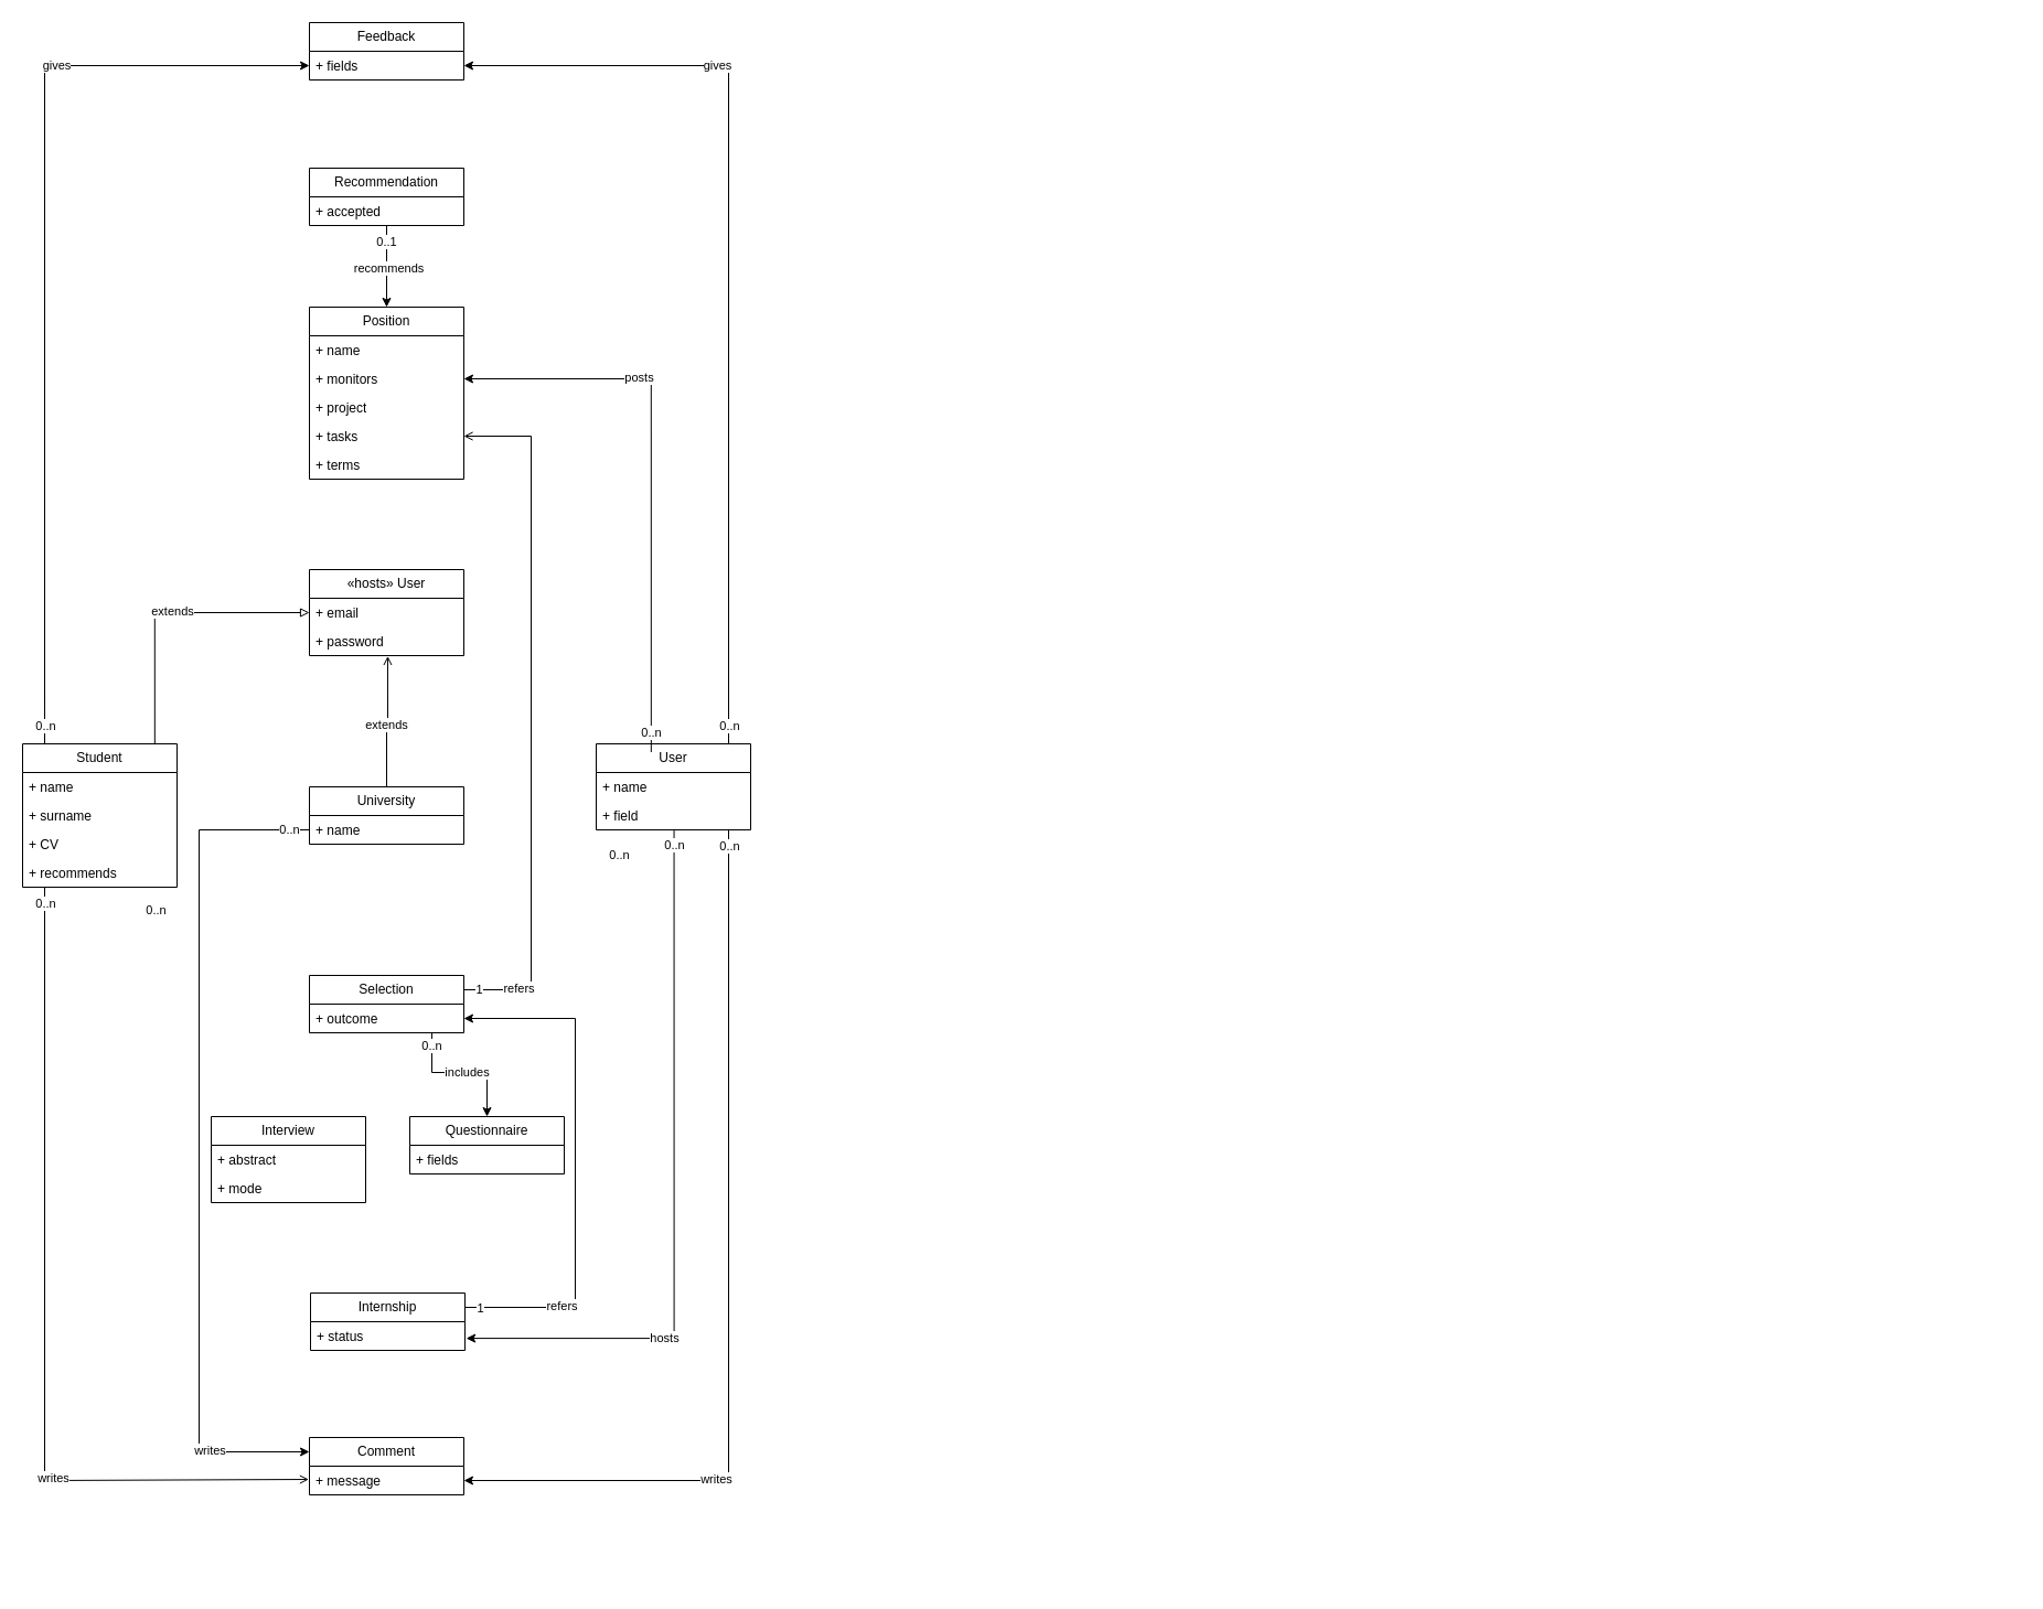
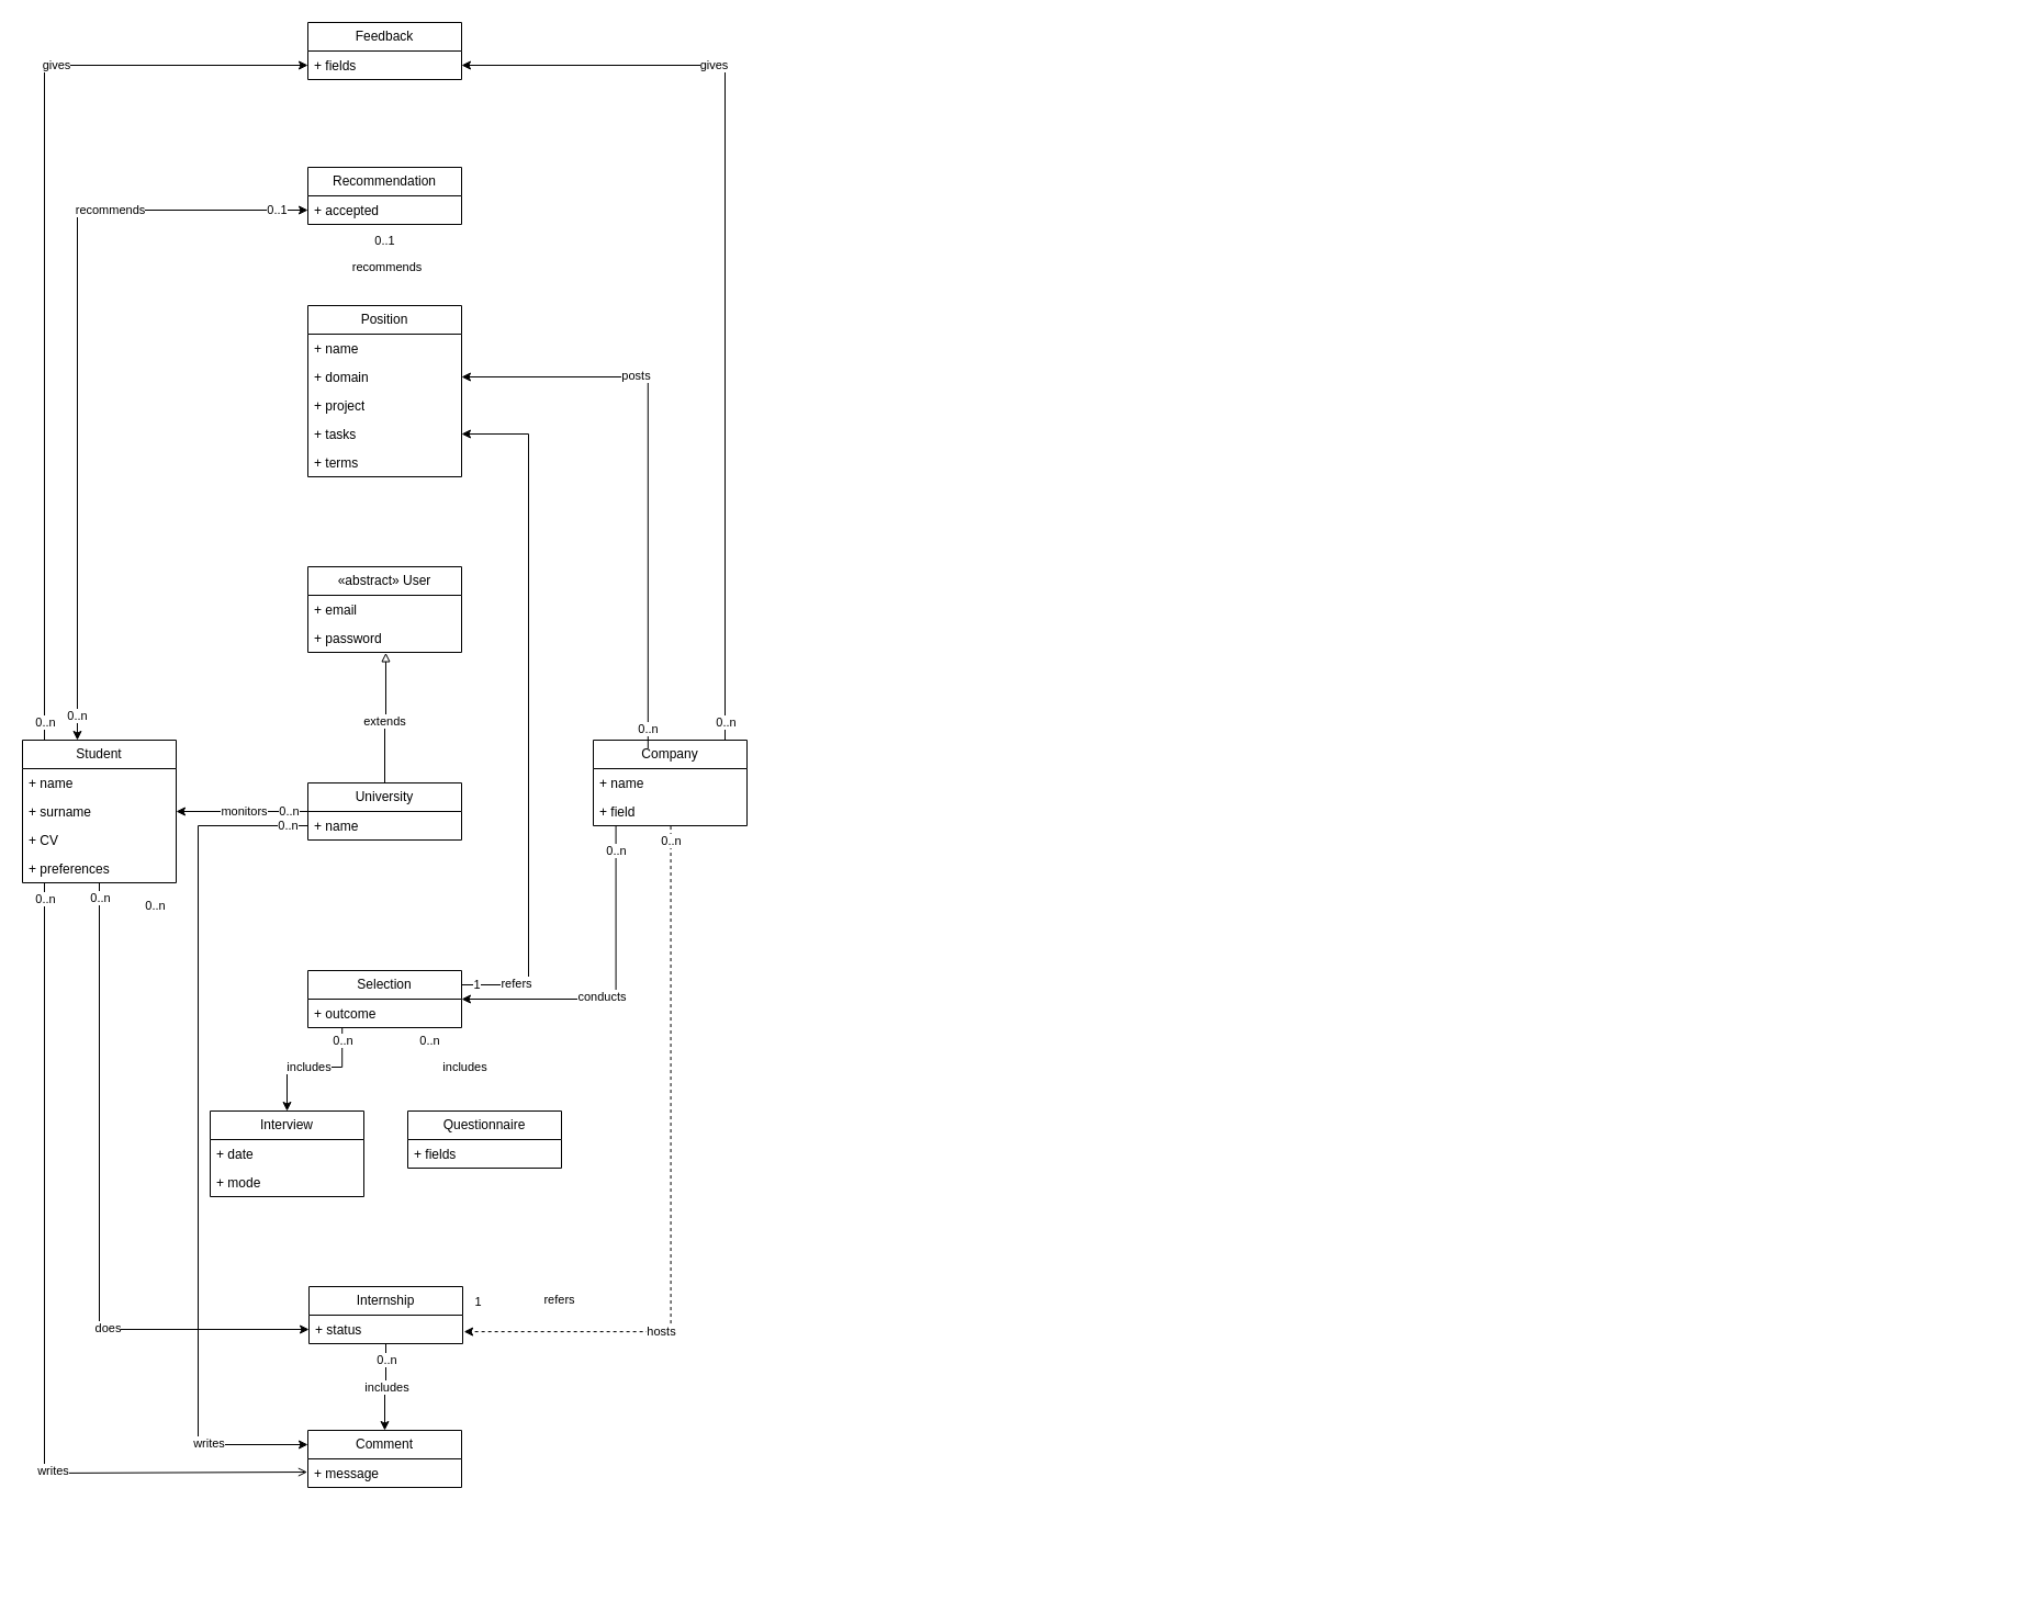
- <mxCell id="48" style="edgeStyle=orthogonalEdgeStyle;rounded=0;orthogonalLoop=1;jettySize=auto;html=1;" edge="1" parent="1" source="49" target="42"><mxGeometry relative="1" as="geometry" /></mxCell>
+ <mxCell id="8" style="edgeStyle=orthogonalEdgeStyle;rounded=0;orthogonalLoop=1;jettySize=auto;html=1;exitX=0.357;exitY=0;exitDx=0;exitDy=0;entryX=0;entryY=0.75;entryDx=0;entryDy=0;startArrow=classic;startFill=1;exitPerimeter=0;" edge="1" parent="1" source="18" target="49"><mxGeometry relative="1" as="geometry" /></mxCell>
+ <mxCell id="9" value="recommends" style="edgeLabel;html=1;align=center;verticalAlign=middle;resizable=0;points=[];" connectable="0" vertex="1" parent="8"><mxGeometry x="0.396" relative="1" as="geometry"><mxPoint x="29" y="-1" as="offset" /></mxGeometry></mxCell>
+ <mxCell id="10" value="0..n" style="edgeLabel;html=1;align=center;verticalAlign=middle;resizable=0;points=[];" connectable="0" vertex="1" parent="8"><mxGeometry x="-0.945" y="-1" relative="1" as="geometry"><mxPoint x="-1" y="-4" as="offset" /></mxGeometry></mxCell>
+ <mxCell id="11" value="0..1" style="edgeLabel;html=1;align=center;verticalAlign=middle;resizable=0;points=[];" connectable="0" vertex="1" parent="8"><mxGeometry x="0.959" relative="1" as="geometry"><mxPoint x="-14" y="-1" as="offset" /></mxGeometry></mxCell>
- <mxCell id="44" value="+ monitors" style="text;strokeColor=none;fillColor=none;align=left;verticalAlign=top;spacingLeft=4;spacingRight=4;overflow=hidden;rotatable=0;points=[[0,0.5],[1,0.5]];portConstraint=eastwest;whiteSpace=wrap;html=1;" vertex="1" parent="42"><mxGeometry y="52" width="140" height="26" as="geometry" /></mxCell>
+ <mxCell id="44" value="+ domain" style="text;strokeColor=none;fillColor=none;align=left;verticalAlign=top;spacingLeft=4;spacingRight=4;overflow=hidden;rotatable=0;points=[[0,0.5],[1,0.5]];portConstraint=eastwest;whiteSpace=wrap;html=1;" vertex="1" parent="42"><mxGeometry y="52" width="140" height="26" as="geometry" /></mxCell>
- <mxCell id="79" style="edgeStyle=orthogonalEdgeStyle;rounded=0;orthogonalLoop=1;jettySize=auto;html=1;entryX=1;entryY=0.5;entryDx=0;entryDy=0;exitX=1;exitY=0.25;exitDx=0;exitDy=0;endArrow=open;" edge="1" parent="1" source="56" target="46"><mxGeometry relative="1" as="geometry"><Array as="points"><mxPoint x="481" y="897" /><mxPoint x="481" y="395" /></Array></mxGeometry></mxCell>
+ <mxCell id="79" style="edgeStyle=orthogonalEdgeStyle;rounded=0;orthogonalLoop=1;jettySize=auto;html=1;entryX=1;entryY=0.5;entryDx=0;entryDy=0;exitX=1;exitY=0.25;exitDx=0;exitDy=0;" edge="1" parent="1" source="56" target="46"><mxGeometry relative="1" as="geometry"><Array as="points"><mxPoint x="481" y="897" /><mxPoint x="481" y="395" /></Array></mxGeometry></mxCell>
- <mxCell id="3" value="&lt;span style=&quot;text-align: left;&quot;&gt;&lt;font style=&quot;font-size: 12px;&quot;&gt;«hosts» User&lt;/font&gt;&lt;/span&gt;" style="swimlane;fontStyle=0;childLayout=stackLayout;horizontal=1;startSize=26;fillColor=none;horizontalStack=0;resizeParent=1;resizeParentMax=0;resizeLast=0;collapsible=1;marginBottom=0;whiteSpace=wrap;html=1;" vertex="1" parent="1"><mxGeometry x="280" y="516" width="140" height="78" as="geometry" /></mxCell>
+ <mxCell id="3" value="&lt;span style=&quot;text-align: left;&quot;&gt;&lt;font style=&quot;font-size: 12px;&quot;&gt;«abstract» User&lt;/font&gt;&lt;/span&gt;" style="swimlane;fontStyle=0;childLayout=stackLayout;horizontal=1;startSize=26;fillColor=none;horizontalStack=0;resizeParent=1;resizeParentMax=0;resizeLast=0;collapsible=1;marginBottom=0;whiteSpace=wrap;html=1;" vertex="1" parent="1"><mxGeometry x="280" y="516" width="140" height="78" as="geometry" /></mxCell>
- <mxCell id="6" value="" style="edgeStyle=orthogonalEdgeStyle;rounded=0;orthogonalLoop=1;jettySize=auto;html=1;entryX=0;entryY=0.5;entryDx=0;entryDy=0;endArrow=block;endFill=0;exitX=0.856;exitY=-0.001;exitDx=0;exitDy=0;exitPerimeter=0;" edge="1" parent="1" source="18" target="4"><mxGeometry x="-0.022" y="1" relative="1" as="geometry"><mxPoint as="offset" /></mxGeometry></mxCell>
- <mxCell id="7" value="extends" style="edgeLabel;html=1;align=center;verticalAlign=middle;resizable=0;points=[];" connectable="0" vertex="1" parent="6"><mxGeometry x="-0.131" relative="1" as="geometry"><mxPoint x="16" y="-7" as="offset" /></mxGeometry></mxCell>
- <mxCell id="37" style="edgeStyle=orthogonalEdgeStyle;rounded=0;orthogonalLoop=1;jettySize=auto;html=1;entryX=0.507;entryY=1.016;entryDx=0;entryDy=0;entryPerimeter=0;endArrow=open;endFill=0;" edge="1" parent="1" source="26" target="5"><mxGeometry relative="1" as="geometry" /></mxCell>
+ <mxCell id="37" style="edgeStyle=orthogonalEdgeStyle;rounded=0;orthogonalLoop=1;jettySize=auto;html=1;entryX=0.507;entryY=1.016;entryDx=0;entryDy=0;entryPerimeter=0;endArrow=block;endFill=0;" edge="1" parent="1" source="26" target="5"><mxGeometry relative="1" as="geometry" /></mxCell>
- <mxCell id="34" value="&lt;span style=&quot;text-align: left;&quot;&gt;&lt;font style=&quot;font-size: 12px;&quot;&gt;User&lt;/font&gt;&lt;/span&gt;" style="swimlane;fontStyle=0;childLayout=stackLayout;horizontal=1;startSize=26;fillColor=none;horizontalStack=0;resizeParent=1;resizeParentMax=0;resizeLast=0;collapsible=1;marginBottom=0;whiteSpace=wrap;html=1;" vertex="1" parent="1"><mxGeometry x="540" y="674" width="140" height="78" as="geometry" /></mxCell>
+ <mxCell id="34" value="&lt;span style=&quot;text-align: left;&quot;&gt;&lt;font style=&quot;font-size: 12px;&quot;&gt;Company&lt;/font&gt;&lt;/span&gt;" style="swimlane;fontStyle=0;childLayout=stackLayout;horizontal=1;startSize=26;fillColor=none;horizontalStack=0;resizeParent=1;resizeParentMax=0;resizeLast=0;collapsible=1;marginBottom=0;whiteSpace=wrap;html=1;" vertex="1" parent="1"><mxGeometry x="540" y="674" width="140" height="78" as="geometry" /></mxCell>
+ <mxCell id="23" style="edgeStyle=orthogonalEdgeStyle;rounded=0;orthogonalLoop=1;jettySize=auto;html=1;entryX=1;entryY=0.5;entryDx=0;entryDy=0;" edge="1" parent="1" source="26" target="20"><mxGeometry relative="1" as="geometry"><mxPoint x="170" y="684" as="targetPoint" /></mxGeometry></mxCell>
+ <mxCell id="24" value="monitors" style="edgeLabel;html=1;align=center;verticalAlign=middle;resizable=0;points=[];" connectable="0" vertex="1" parent="23"><mxGeometry x="-0.219" y="-1" relative="1" as="geometry"><mxPoint x="-12" as="offset" /></mxGeometry></mxCell>
+ <mxCell id="25" value="0..n" style="edgeLabel;html=1;align=center;verticalAlign=middle;resizable=0;points=[];" connectable="0" vertex="1" parent="23"><mxGeometry x="-0.891" relative="1" as="geometry"><mxPoint x="-11" y="-1" as="offset" /></mxGeometry></mxCell>
- <mxCell id="22" value="+ recommends" style="text;strokeColor=none;fillColor=none;align=left;verticalAlign=top;spacingLeft=4;spacingRight=4;overflow=hidden;rotatable=0;points=[[0,0.5],[1,0.5]];portConstraint=eastwest;whiteSpace=wrap;html=1;" vertex="1" parent="18"><mxGeometry y="104" width="140" height="26" as="geometry" /></mxCell>
+ <mxCell id="22" value="+ preferences" style="text;strokeColor=none;fillColor=none;align=left;verticalAlign=top;spacingLeft=4;spacingRight=4;overflow=hidden;rotatable=0;points=[[0,0.5],[1,0.5]];portConstraint=eastwest;whiteSpace=wrap;html=1;" vertex="1" parent="18"><mxGeometry y="104" width="140" height="26" as="geometry" /></mxCell>
+ <mxCell id="58" style="edgeStyle=orthogonalEdgeStyle;rounded=0;orthogonalLoop=1;jettySize=auto;html=1;entryX=0.147;entryY=0.99;entryDx=0;entryDy=0;entryPerimeter=0;exitX=1;exitY=0.5;exitDx=0;exitDy=0;startArrow=classic;startFill=1;endArrow=none;endFill=0;" edge="1" parent="1" source="56" target="36"><mxGeometry relative="1" as="geometry"><Array as="points"><mxPoint x="561" y="910" /></Array></mxGeometry></mxCell>
+ <mxCell id="59" value="conducts" style="edgeLabel;html=1;align=center;verticalAlign=middle;resizable=0;points=[];" connectable="0" vertex="1" parent="58"><mxGeometry x="-0.057" relative="1" as="geometry"><mxPoint x="-13" y="-2" as="offset" /></mxGeometry></mxCell>
- <mxCell id="80" style="edgeStyle=orthogonalEdgeStyle;rounded=0;orthogonalLoop=1;jettySize=auto;html=1;entryX=0.5;entryY=0;entryDx=0;entryDy=0;exitX=0.793;exitY=1.005;exitDx=0;exitDy=0;exitPerimeter=0;" edge="1" parent="1" source="57" target="66"><mxGeometry relative="1" as="geometry"><mxPoint x="391" y="942" as="sourcePoint" /><Array as="points"><mxPoint x="391" y="972" /><mxPoint x="441" y="972" /></Array></mxGeometry></mxCell>
+ <mxCell id="60" style="edgeStyle=orthogonalEdgeStyle;rounded=0;orthogonalLoop=1;jettySize=auto;html=1;entryX=0.5;entryY=0;entryDx=0;entryDy=0;exitX=0.223;exitY=0.991;exitDx=0;exitDy=0;exitPerimeter=0;" edge="1" parent="1" source="57" target="63"><mxGeometry relative="1" as="geometry"><Array as="points"><mxPoint x="311" y="972" /><mxPoint x="261" y="972" /></Array><mxPoint x="261" y="1018" as="targetPoint" /><mxPoint x="311" y="942" as="sourcePoint" /></mxGeometry></mxCell>
+ <mxCell id="61" value="includes" style="edgeLabel;html=1;align=center;verticalAlign=middle;resizable=0;points=[];" connectable="0" vertex="1" parent="60"><mxGeometry x="-0.015" relative="1" as="geometry"><mxPoint x="-5" y="-1" as="offset" /></mxGeometry></mxCell>
+ <mxCell id="62" value="0..n" style="edgeLabel;html=1;align=center;verticalAlign=middle;resizable=0;points=[];" connectable="0" vertex="1" parent="60"><mxGeometry x="-0.8" relative="1" as="geometry"><mxPoint y="-1" as="offset" /></mxGeometry></mxCell>
- <mxCell id="31" style="edgeStyle=orthogonalEdgeStyle;rounded=0;orthogonalLoop=1;jettySize=auto;html=1;exitX=0.504;exitY=1.021;exitDx=0;exitDy=0;exitPerimeter=0;entryX=1.008;entryY=0.58;entryDx=0;entryDy=0;entryPerimeter=0;" edge="1" parent="1" source="36" target="73"><mxGeometry relative="1" as="geometry"><mxPoint x="610" y="764" as="sourcePoint" /><Array as="points"><mxPoint x="611" y="1213" /></Array><mxPoint x="431" y="1213" as="targetPoint" /></mxGeometry></mxCell>
+ <mxCell id="31" style="edgeStyle=orthogonalEdgeStyle;rounded=0;orthogonalLoop=1;jettySize=auto;html=1;exitX=0.504;exitY=1.021;exitDx=0;exitDy=0;exitPerimeter=0;entryX=1.008;entryY=0.58;entryDx=0;entryDy=0;entryPerimeter=0;dashed=1;" edge="1" parent="1" source="36" target="73"><mxGeometry relative="1" as="geometry"><mxPoint x="610" y="764" as="sourcePoint" /><Array as="points"><mxPoint x="611" y="1213" /></Array><mxPoint x="431" y="1213" as="targetPoint" /></mxGeometry></mxCell>
- <mxCell id="71" style="edgeStyle=orthogonalEdgeStyle;rounded=0;orthogonalLoop=1;jettySize=auto;html=1;exitX=1;exitY=0.25;exitDx=0;exitDy=0;entryX=1;entryY=0.5;entryDx=0;entryDy=0;" edge="1" parent="1" source="72" target="57"><mxGeometry relative="1" as="geometry"><mxPoint x="421" y="343" as="targetPoint" /><Array as="points"><mxPoint x="521" y="1185" /><mxPoint x="521" y="923" /></Array></mxGeometry></mxCell>
- <mxCell id="64" value="+ abstract" style="text;strokeColor=none;fillColor=none;align=left;verticalAlign=top;spacingLeft=4;spacingRight=4;overflow=hidden;rotatable=0;points=[[0,0.5],[1,0.5]];portConstraint=eastwest;whiteSpace=wrap;html=1;" vertex="1" parent="63"><mxGeometry y="26" width="140" height="26" as="geometry" /></mxCell>
+ <mxCell id="64" value="+ date" style="text;strokeColor=none;fillColor=none;align=left;verticalAlign=top;spacingLeft=4;spacingRight=4;overflow=hidden;rotatable=0;points=[[0,0.5],[1,0.5]];portConstraint=eastwest;whiteSpace=wrap;html=1;" vertex="1" parent="63"><mxGeometry y="26" width="140" height="26" as="geometry" /></mxCell>
+ <mxCell id="12" style="edgeStyle=orthogonalEdgeStyle;rounded=0;orthogonalLoop=1;jettySize=auto;html=1;entryX=0;entryY=0.5;entryDx=0;entryDy=0;" edge="1" parent="1" source="18" target="73"><mxGeometry relative="1" as="geometry"><mxPoint x="90" y="1014" as="targetPoint" /></mxGeometry></mxCell>
+ <mxCell id="13" value="does" style="edgeLabel;html=1;align=center;verticalAlign=middle;resizable=0;points=[];" connectable="0" vertex="1" parent="12"><mxGeometry x="0.435" relative="1" as="geometry"><mxPoint x="-15" y="-2" as="offset" /></mxGeometry></mxCell>
+ <mxCell id="14" value="0..n" style="edgeLabel;html=1;align=center;verticalAlign=middle;resizable=0;points=[];" connectable="0" vertex="1" parent="12"><mxGeometry x="-0.955" relative="1" as="geometry"><mxPoint as="offset" /></mxGeometry></mxCell>
- <mxCell id="76" style="edgeStyle=orthogonalEdgeStyle;rounded=0;orthogonalLoop=1;jettySize=auto;html=1;entryX=1;entryY=0.5;entryDx=0;entryDy=0;" edge="1" parent="1" source="36" target="75"><mxGeometry relative="1" as="geometry"><Array as="points"><mxPoint x="660" y="1342" /></Array></mxGeometry></mxCell>
- <mxCell id="77" value="writes" style="edgeLabel;html=1;align=center;verticalAlign=middle;resizable=0;points=[];" connectable="0" vertex="1" parent="76"><mxGeometry x="0.499" y="-1" relative="1" as="geometry"><mxPoint x="20" y="-1" as="offset" /></mxGeometry></mxCell>
- <mxCell id="78" value="0..n" style="edgeLabel;html=1;align=center;verticalAlign=middle;resizable=0;points=[];" connectable="0" vertex="1" parent="76"><mxGeometry x="-0.976" y="1" relative="1" as="geometry"><mxPoint x="-1" y="4" as="offset" /></mxGeometry></mxCell>
+ <mxCell id="68" style="edgeStyle=orthogonalEdgeStyle;rounded=0;orthogonalLoop=1;jettySize=auto;html=1;entryX=0.5;entryY=0;entryDx=0;entryDy=0;" edge="1" parent="1" source="72" target="74"><mxGeometry relative="1" as="geometry"><mxPoint x="360" y="1394" as="targetPoint" /></mxGeometry></mxCell>
+ <mxCell id="69" value="0..n" style="edgeLabel;html=1;align=center;verticalAlign=middle;resizable=0;points=[];" connectable="0" vertex="1" parent="68"><mxGeometry x="-0.789" relative="1" as="geometry"><mxPoint y="6" as="offset" /></mxGeometry></mxCell>
+ <mxCell id="70" value="includes" style="edgeLabel;html=1;align=center;verticalAlign=middle;resizable=0;points=[];" connectable="0" vertex="1" parent="68"><mxGeometry x="0.139" relative="1" as="geometry"><mxPoint x="1" y="-6" as="offset" /></mxGeometry></mxCell>
